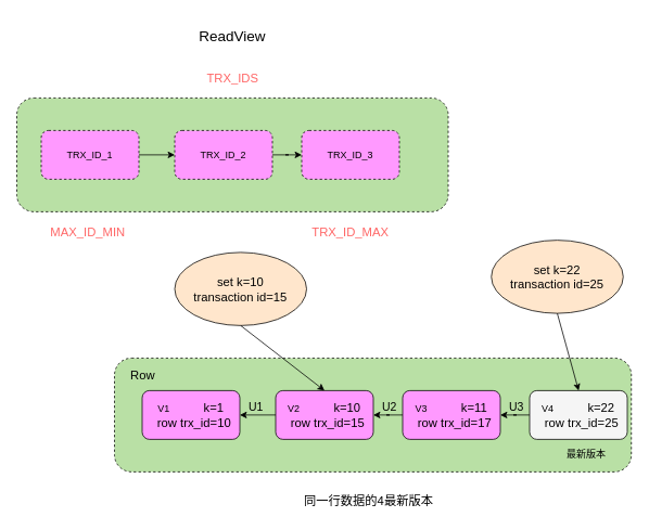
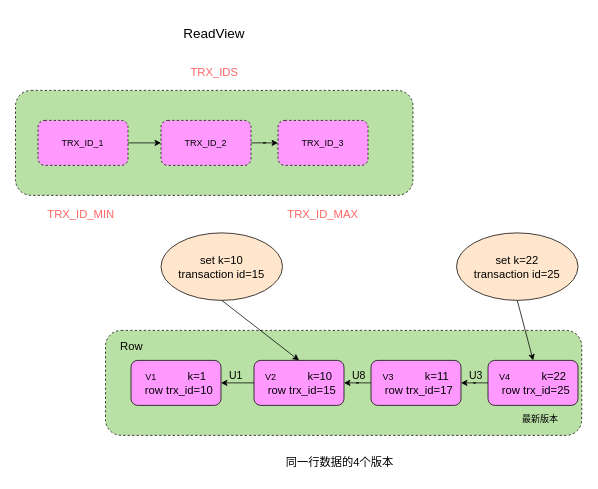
- <mxCell id="8" value="&lt;font style=&quot;font-size: 15px&quot; color=&quot;#ff6666&quot;&gt;MAX_ID_MIN&lt;/font&gt;" style="text;html=1;strokeColor=none;fillColor=none;align=center;verticalAlign=middle;whiteSpace=wrap;rounded=0;dashed=1;" vertex="1" parent="1"><mxGeometry x="60" y="270" width="95" height="30" as="geometry" /></mxCell>
+ <mxCell id="8" value="&lt;font style=&quot;font-size: 15px&quot; color=&quot;#ff6666&quot;&gt;TRX_ID_MIN&lt;/font&gt;" style="text;html=1;strokeColor=none;fillColor=none;align=center;verticalAlign=middle;whiteSpace=wrap;rounded=0;dashed=1;" vertex="1" parent="1"><mxGeometry x="60" y="270" width="95" height="30" as="geometry" /></mxCell>
- <mxCell id="26" value="&lt;font style=&quot;font-size: 15px&quot;&gt;set k=22&lt;br&gt;transaction id=25&lt;/font&gt;" style="ellipse;whiteSpace=wrap;html=1;fillColor=#FFE6CC;" vertex="1" parent="1"><mxGeometry x="603" y="295" width="162" height="90" as="geometry" /></mxCell>
+ <mxCell id="26" value="&lt;font style=&quot;font-size: 15px&quot;&gt;set k=22&lt;br&gt;transaction id=25&lt;/font&gt;" style="ellipse;whiteSpace=wrap;html=1;fillColor=#FFE6CC;" vertex="1" parent="1"><mxGeometry x="608" y="310" width="162" height="90" as="geometry" /></mxCell>
- <mxCell id="21" value="&lt;font style=&quot;font-size: 14px&quot;&gt;U2&lt;/font&gt;" style="text;html=1;strokeColor=none;fillColor=none;align=center;verticalAlign=middle;whiteSpace=wrap;rounded=0;dashed=1;" vertex="1" parent="1"><mxGeometry x="458" y="490" width="40" height="20" as="geometry" /></mxCell>
+ <mxCell id="21" value="&lt;font style=&quot;font-size: 14px&quot;&gt;U8&lt;/font&gt;" style="text;html=1;strokeColor=none;fillColor=none;align=center;verticalAlign=middle;whiteSpace=wrap;rounded=0;dashed=1;" vertex="1" parent="1"><mxGeometry x="458" y="490" width="40" height="20" as="geometry" /></mxCell>
- <mxCell id="19" value="V4&amp;nbsp; &amp;nbsp; &amp;nbsp; &amp;nbsp; &amp;nbsp;&amp;nbsp;&lt;font style=&quot;font-size: 15px&quot;&gt;&amp;nbsp; k=22&lt;br&gt;&amp;nbsp; row trx_id=25&lt;/font&gt;" style="rounded=1;whiteSpace=wrap;html=1;fillColor=#f5f5f5;" vertex="1" parent="1"><mxGeometry x="650" y="480" width="120" height="60" as="geometry" /></mxCell>
+ <mxCell id="19" value="V4&amp;nbsp; &amp;nbsp; &amp;nbsp; &amp;nbsp; &amp;nbsp;&amp;nbsp;&lt;font style=&quot;font-size: 15px&quot;&gt;&amp;nbsp; k=22&lt;br&gt;&amp;nbsp; row trx_id=25&lt;/font&gt;" style="rounded=1;whiteSpace=wrap;html=1;fillColor=#FF99FF;" vertex="1" parent="1"><mxGeometry x="650" y="480" width="120" height="60" as="geometry" /></mxCell>
- <mxCell id="28" value="&lt;font style=&quot;font-size: 15px&quot;&gt;同一行数据的4最新版本&lt;/font&gt;" style="text;html=1;strokeColor=none;fillColor=none;align=center;verticalAlign=middle;whiteSpace=wrap;rounded=0;" vertex="1" parent="1"><mxGeometry x="260" y="600" width="385" height="30" as="geometry" /></mxCell>
+ <mxCell id="28" value="&lt;font style=&quot;font-size: 15px&quot;&gt;同一行数据的4个版本&lt;/font&gt;" style="text;html=1;strokeColor=none;fillColor=none;align=center;verticalAlign=middle;whiteSpace=wrap;rounded=0;" vertex="1" parent="1"><mxGeometry x="260" y="600" width="385" height="30" as="geometry" /></mxCell>
